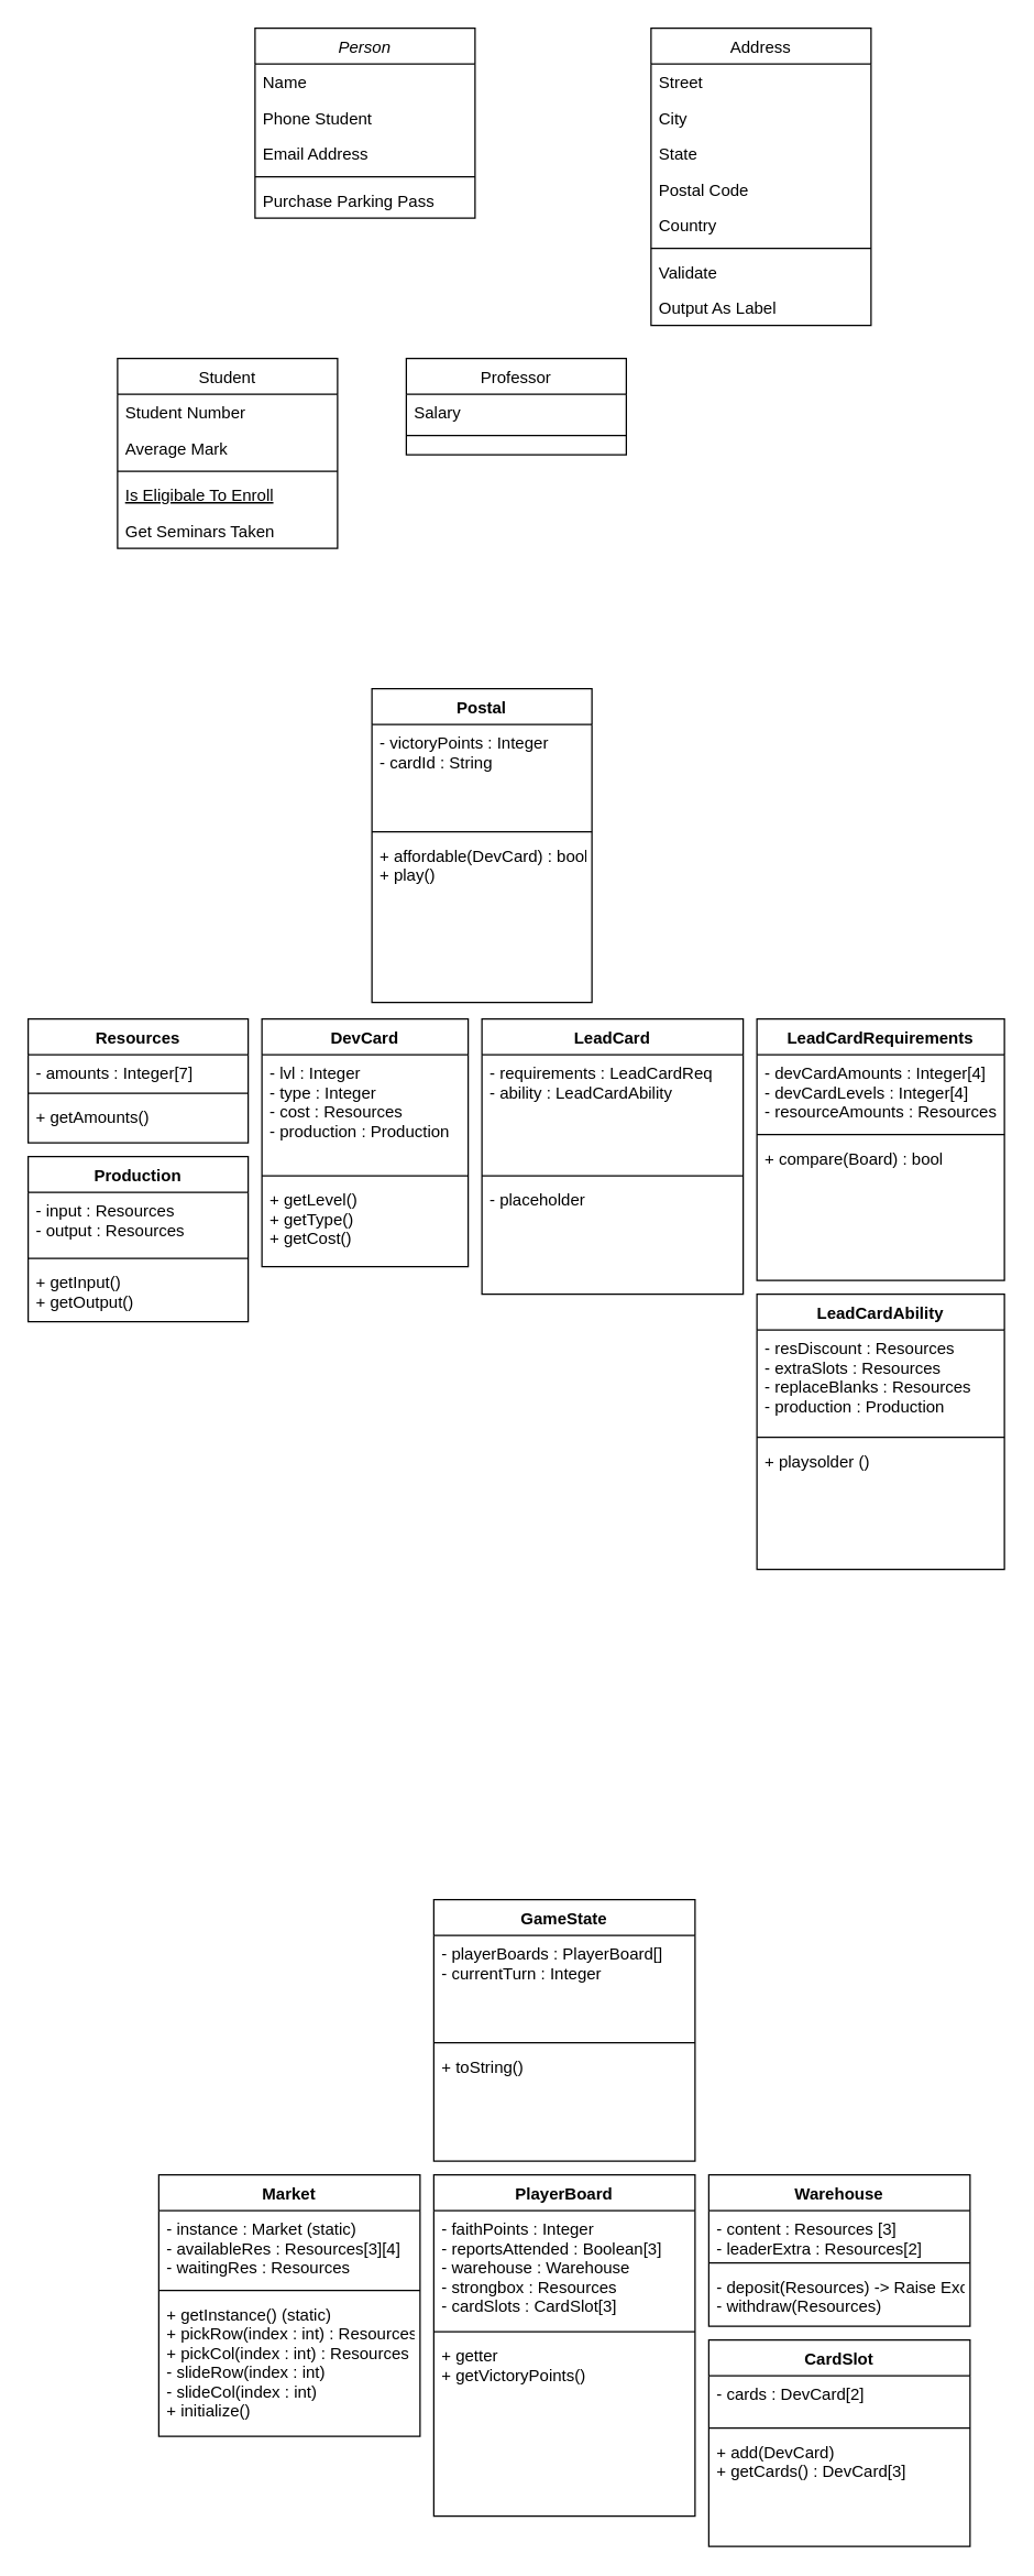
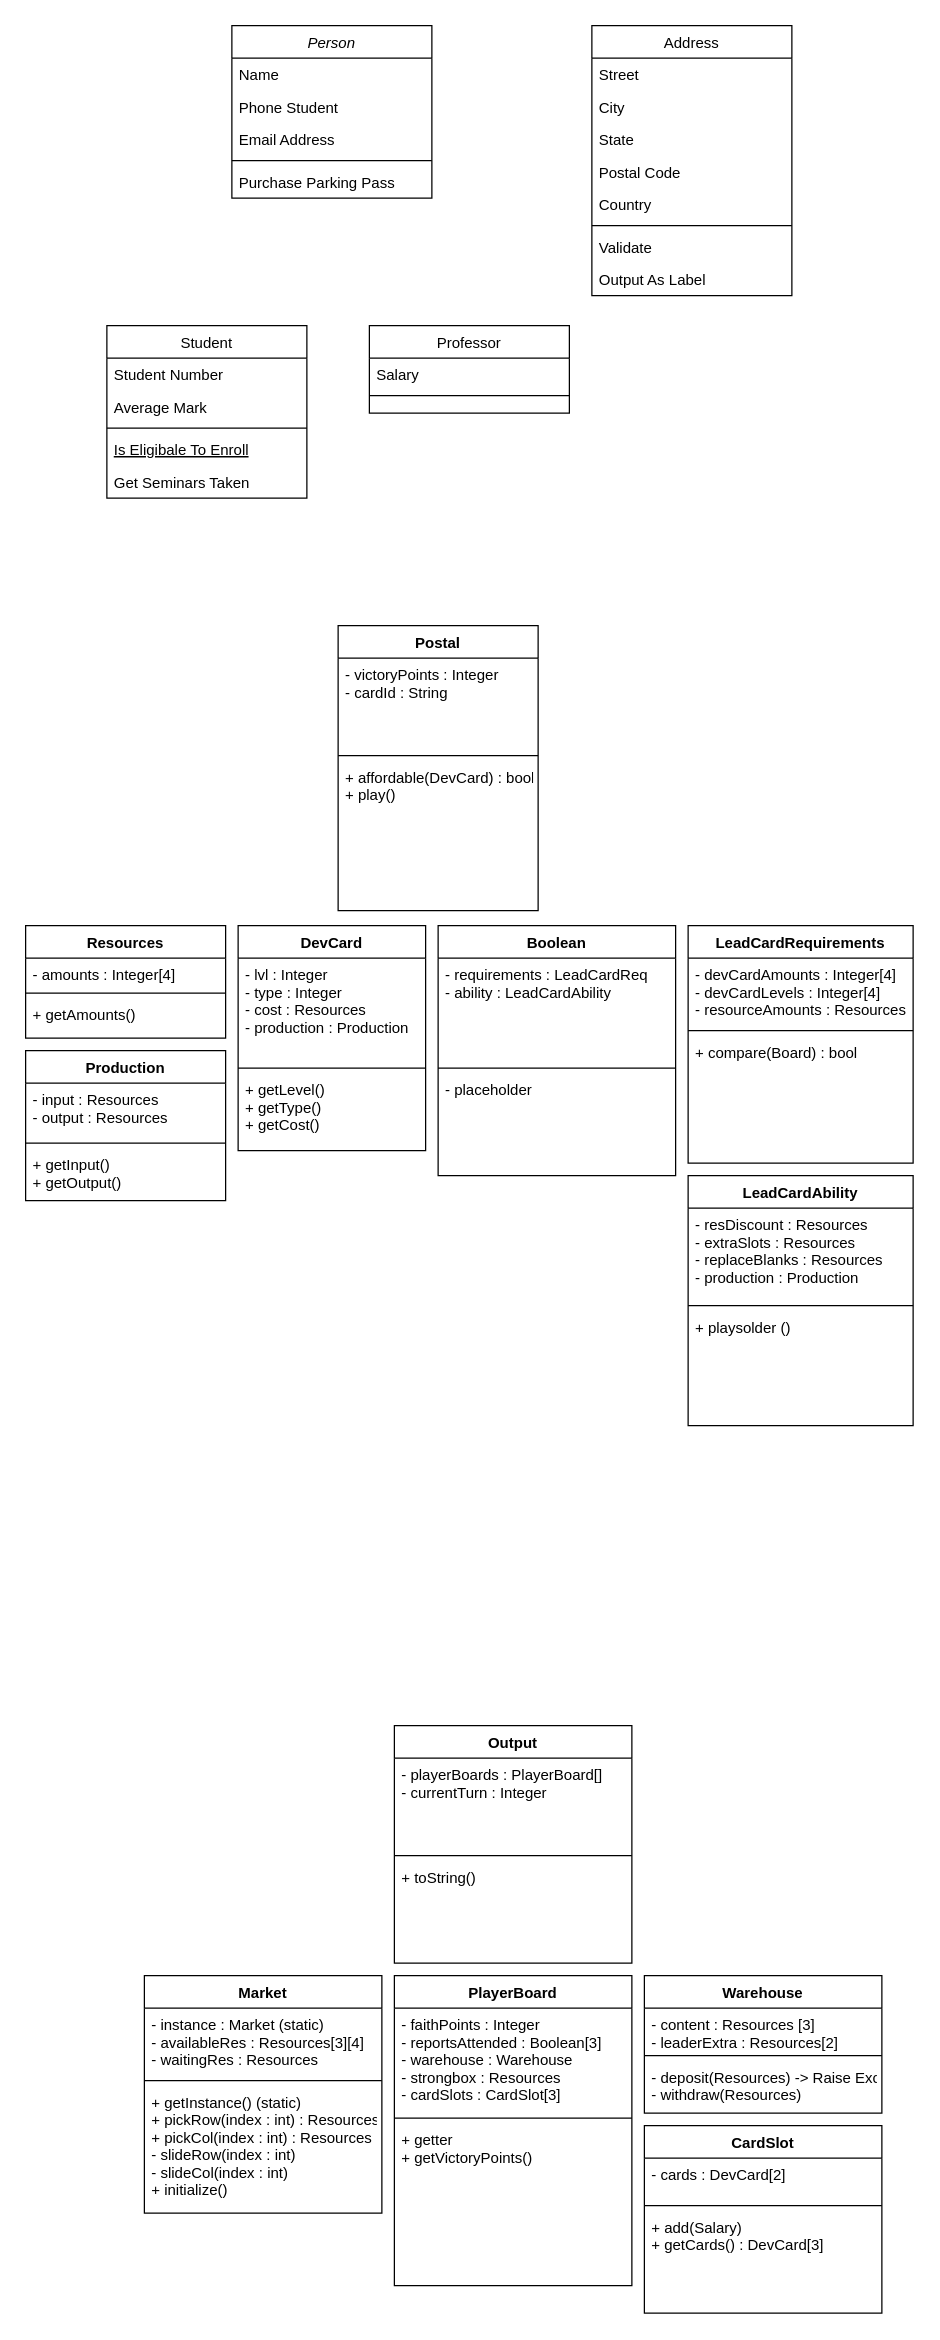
- <mxCell id="42" value="LeadCard" style="swimlane;fontStyle=1;align=center;verticalAlign=top;childLayout=stackLayout;horizontal=1;startSize=26;horizontalStack=0;resizeParent=1;resizeParentMax=0;resizeLast=0;collapsible=1;marginBottom=0;" vertex="1" parent="1"><mxGeometry x="350" y="740" width="190" height="200" as="geometry" /></mxCell>
+ <mxCell id="42" value="Boolean" style="swimlane;fontStyle=1;align=center;verticalAlign=top;childLayout=stackLayout;horizontal=1;startSize=26;horizontalStack=0;resizeParent=1;resizeParentMax=0;resizeLast=0;collapsible=1;marginBottom=0;" vertex="1" parent="1"><mxGeometry x="350" y="740" width="190" height="200" as="geometry" /></mxCell>
- <mxCell id="35" value="- amounts : Integer[7]" style="text;strokeColor=none;fillColor=none;align=left;verticalAlign=top;spacingLeft=4;spacingRight=4;overflow=hidden;rotatable=0;points=[[0,0.5],[1,0.5]];portConstraint=eastwest;" vertex="1" parent="34"><mxGeometry y="26" width="160" height="24" as="geometry" /></mxCell>
+ <mxCell id="35" value="- amounts : Integer[4]" style="text;strokeColor=none;fillColor=none;align=left;verticalAlign=top;spacingLeft=4;spacingRight=4;overflow=hidden;rotatable=0;points=[[0,0.5],[1,0.5]];portConstraint=eastwest;" vertex="1" parent="34"><mxGeometry y="26" width="160" height="24" as="geometry" /></mxCell>
- <mxCell id="70" value="GameState" style="swimlane;fontStyle=1;align=center;verticalAlign=top;childLayout=stackLayout;horizontal=1;startSize=26;horizontalStack=0;resizeParent=1;resizeParentMax=0;resizeLast=0;collapsible=1;marginBottom=0;" vertex="1" parent="1"><mxGeometry x="315" y="1380" width="190" height="190" as="geometry" /></mxCell>
+ <mxCell id="70" value="Output" style="swimlane;fontStyle=1;align=center;verticalAlign=top;childLayout=stackLayout;horizontal=1;startSize=26;horizontalStack=0;resizeParent=1;resizeParentMax=0;resizeLast=0;collapsible=1;marginBottom=0;" vertex="1" parent="1"><mxGeometry x="315" y="1380" width="190" height="190" as="geometry" /></mxCell>
- <mxCell id="69" value="+ add(DevCard)&#10;+ getCards() : DevCard[3]" style="text;strokeColor=none;fillColor=none;align=left;verticalAlign=top;spacingLeft=4;spacingRight=4;overflow=hidden;rotatable=0;points=[[0,0.5],[1,0.5]];portConstraint=eastwest;" vertex="1" parent="66"><mxGeometry y="68" width="190" height="82" as="geometry" /></mxCell>
+ <mxCell id="69" value="+ add(Salary)&#10;+ getCards() : DevCard[3]" style="text;strokeColor=none;fillColor=none;align=left;verticalAlign=top;spacingLeft=4;spacingRight=4;overflow=hidden;rotatable=0;points=[[0,0.5],[1,0.5]];portConstraint=eastwest;" vertex="1" parent="66"><mxGeometry y="68" width="190" height="82" as="geometry" /></mxCell>
